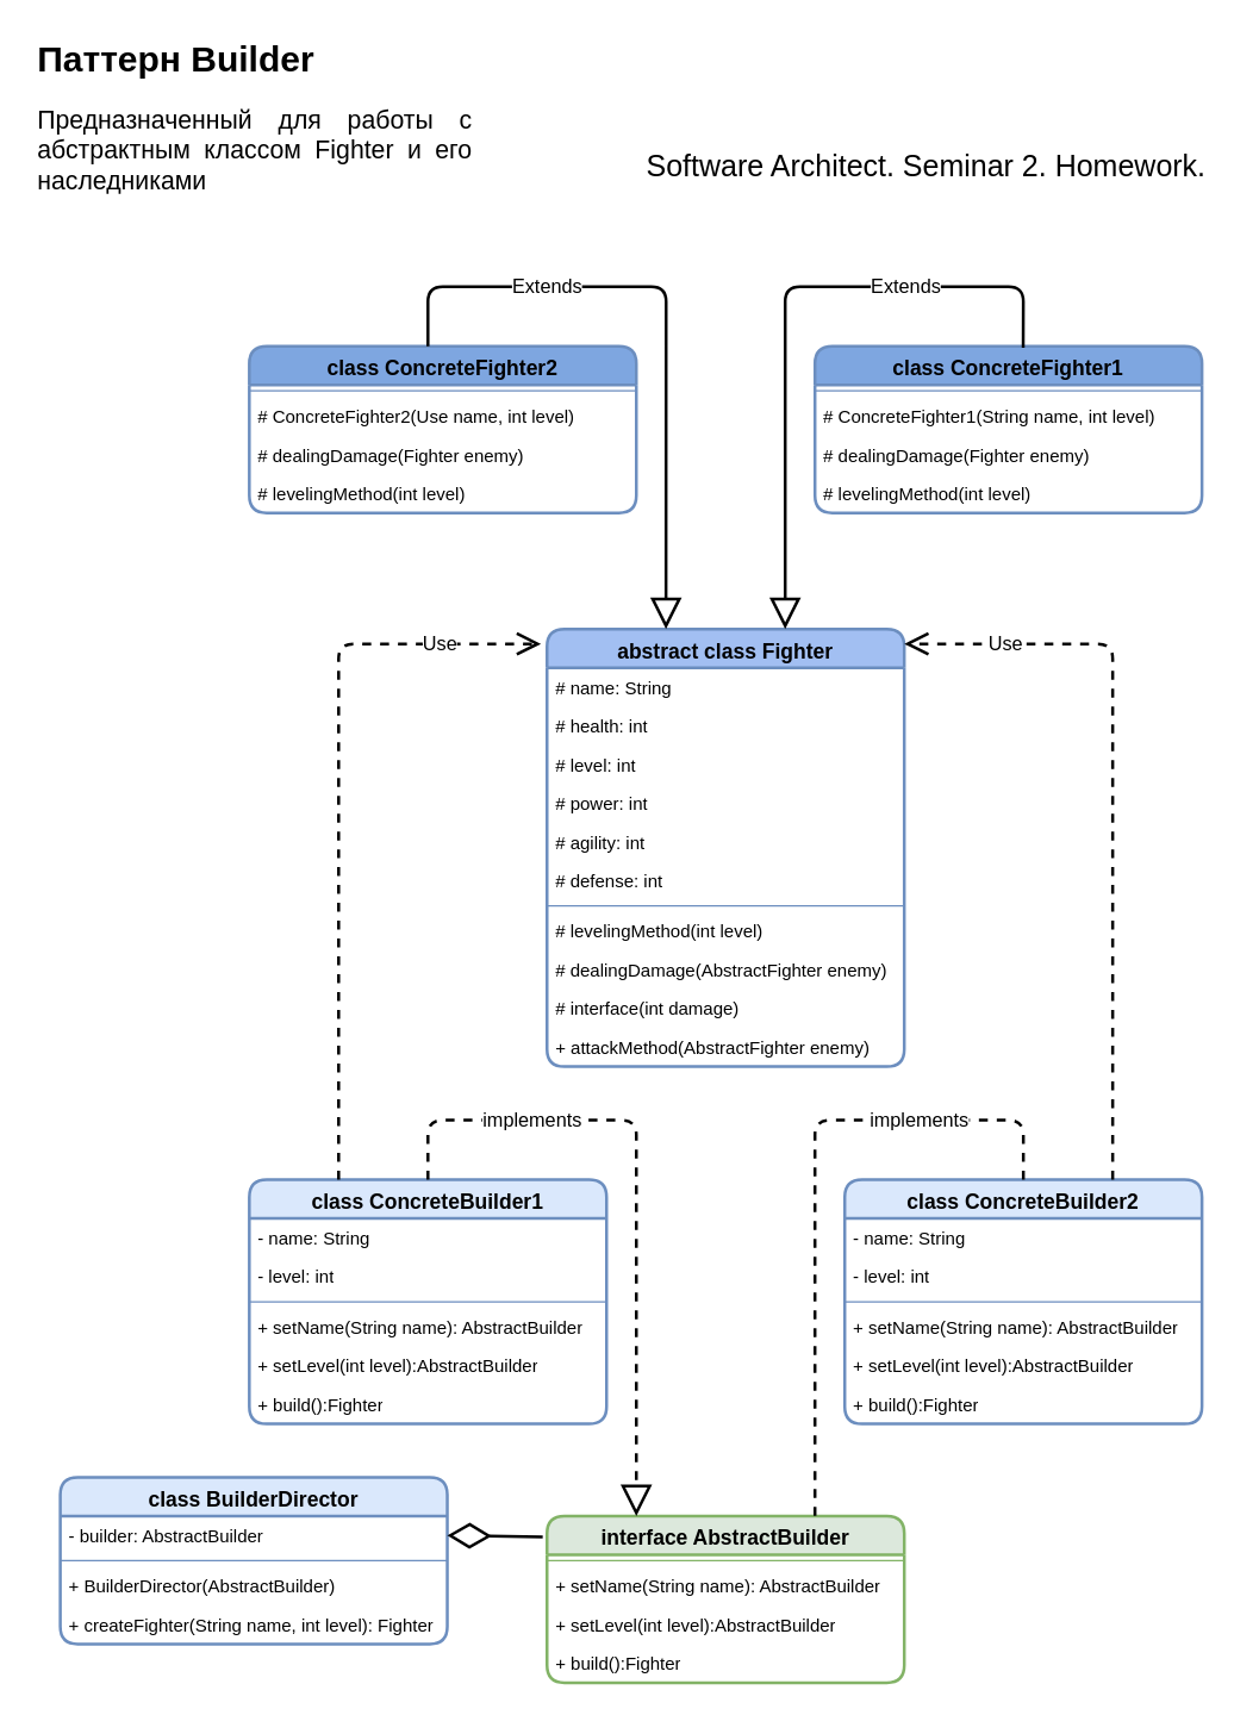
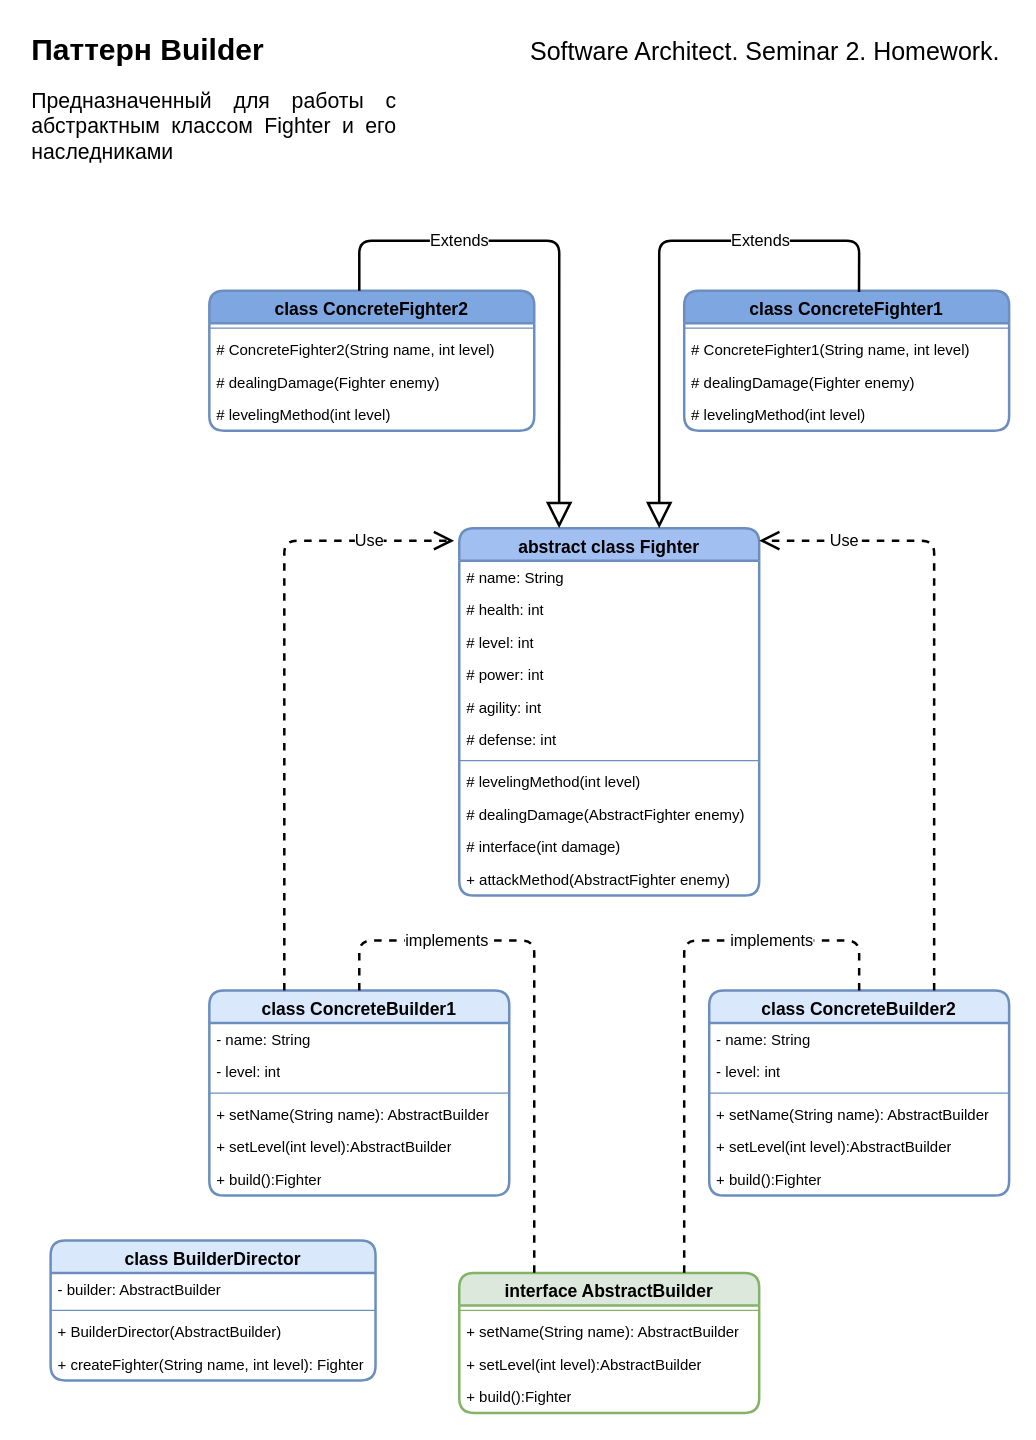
- <mxCell id="56" value="&lt;font style=&quot;font-size: 20px;&quot;&gt;Software Architect. Seminar 2. Homework.&lt;/font&gt;" style="text;html=1;strokeColor=none;fillColor=none;align=center;verticalAlign=middle;whiteSpace=wrap;rounded=0;" vertex="1" parent="1"><mxGeometry x="427" y="95" width="390" height="30" as="geometry" /></mxCell>
+ <mxCell id="56" value="&lt;font style=&quot;font-size: 20px;&quot;&gt;Software Architect. Seminar 2. Homework.&lt;/font&gt;" style="text;html=1;strokeColor=none;fillColor=none;align=center;verticalAlign=middle;whiteSpace=wrap;rounded=0;" vertex="1" parent="1"><mxGeometry x="417" y="25" width="390" height="30" as="geometry" /></mxCell>
- <mxCell id="16" value="# ConcreteFighter2(Use name, int level)" style="text;strokeColor=none;fillColor=none;align=left;verticalAlign=top;spacingLeft=4;spacingRight=4;overflow=hidden;rotatable=0;points=[[0,0.5],[1,0.5]];portConstraint=eastwest;whiteSpace=wrap;html=1;" vertex="1" parent="14"><mxGeometry y="34" width="260" height="26" as="geometry" /></mxCell>
+ <mxCell id="16" value="# ConcreteFighter2(String name, int level)" style="text;strokeColor=none;fillColor=none;align=left;verticalAlign=top;spacingLeft=4;spacingRight=4;overflow=hidden;rotatable=0;points=[[0,0.5],[1,0.5]];portConstraint=eastwest;whiteSpace=wrap;html=1;" vertex="1" parent="14"><mxGeometry y="34" width="260" height="26" as="geometry" /></mxCell>
- <mxCell id="49" value="&lt;font style=&quot;font-size: 13px;&quot;&gt;implements&lt;/font&gt;" style="endArrow=block;endSize=16;endFill=0;html=1;rounded=1;exitX=0.5;exitY=0;exitDx=0;exitDy=0;entryX=0.25;entryY=0;entryDx=0;entryDy=0;strokeWidth=2;dashed=1;" edge="1" parent="1" source="29" target="24"><mxGeometry x="-0.507" width="160" relative="1" as="geometry"><mxPoint x="287" y="762" as="sourcePoint" /><mxPoint x="447" y="762" as="targetPoint" /><Array as="points"><mxPoint x="287" y="752" /><mxPoint x="427" y="752" /></Array><mxPoint as="offset" /></mxGeometry></mxCell>
+ <mxCell id="49" value="&lt;font style=&quot;font-size: 13px;&quot;&gt;implements&lt;/font&gt;" style="endArrow=none;endSize=16;endFill=0;html=1;rounded=1;exitX=0.5;exitY=0;exitDx=0;exitDy=0;entryX=0.25;entryY=0;entryDx=0;entryDy=0;strokeWidth=2;dashed=1;" edge="1" parent="1" source="29" target="24"><mxGeometry x="-0.507" width="160" relative="1" as="geometry"><mxPoint x="287" y="762" as="sourcePoint" /><mxPoint x="447" y="762" as="targetPoint" /><Array as="points"><mxPoint x="287" y="752" /><mxPoint x="427" y="752" /></Array><mxPoint as="offset" /></mxGeometry></mxCell>
- <mxCell id="48" value="" style="endArrow=diamondThin;endFill=0;endSize=24;html=1;rounded=1;entryX=1;entryY=0.5;entryDx=0;entryDy=0;exitX=-0.012;exitY=0.125;exitDx=0;exitDy=0;exitPerimeter=0;strokeWidth=2;" edge="1" parent="1" source="24" target="44"><mxGeometry width="160" relative="1" as="geometry"><mxPoint x="187" y="1102" as="sourcePoint" /><mxPoint x="347" y="1102" as="targetPoint" /></mxGeometry></mxCell>
